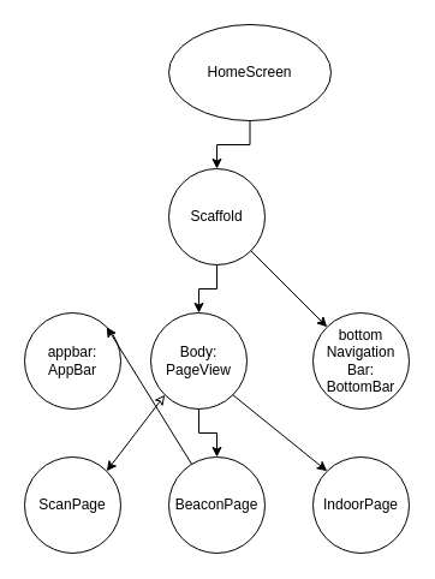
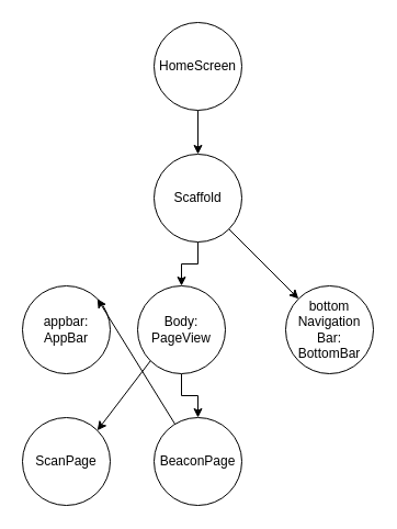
- <mxCell id="3" value="HomeScreen" style="ellipse;whiteSpace=wrap;html=1;aspect=fixed;" vertex="1" parent="1"><mxGeometry x="140" y="20" width="135" height="80" as="geometry" /></mxCell>
+ <mxCell id="3" value="HomeScreen" style="ellipse;whiteSpace=wrap;html=1;aspect=fixed;" vertex="1" parent="1"><mxGeometry x="140" y="20" width="80" height="80" as="geometry" /></mxCell>
- <mxCell id="16" value="" style="endArrow=classic;html=1;rounded=0;entryX=0;entryY=1;entryDx=0;entryDy=0;exitX=1;exitY=0;exitDx=0;exitDy=0;startArrow=classic;startFill=1;endFill=0;" edge="1" parent="1" source="13" target="7"><mxGeometry width="50" height="50" relative="1" as="geometry"><mxPoint x="70" y="374" as="sourcePoint" /><mxPoint x="134" y="310" as="targetPoint" /></mxGeometry></mxCell>
+ <mxCell id="16" value="" style="endArrow=none;html=1;rounded=0;entryX=0;entryY=1;entryDx=0;entryDy=0;exitX=1;exitY=0;exitDx=0;exitDy=0;startArrow=classic;startFill=1;endFill=0;" edge="1" parent="1" source="13" target="7"><mxGeometry width="50" height="50" relative="1" as="geometry"><mxPoint x="70" y="374" as="sourcePoint" /><mxPoint x="134" y="310" as="targetPoint" /></mxGeometry></mxCell>
- <mxCell id="15" value="" style="endArrow=none;html=1;rounded=0;entryX=1;entryY=1;entryDx=0;entryDy=0;exitX=0;exitY=0;exitDx=0;exitDy=0;startArrow=classic;startFill=1;endFill=0;" edge="1" parent="1" source="14" target="7"><mxGeometry width="50" height="50" relative="1" as="geometry"><mxPoint x="200" y="404" as="sourcePoint" /><mxPoint x="264" y="340" as="targetPoint" /></mxGeometry></mxCell>
- <mxCell id="14" value="IndoorPage" style="ellipse;whiteSpace=wrap;html=1;aspect=fixed;" vertex="1" parent="1"><mxGeometry x="260" y="380" width="80" height="80" as="geometry" /></mxCell>
